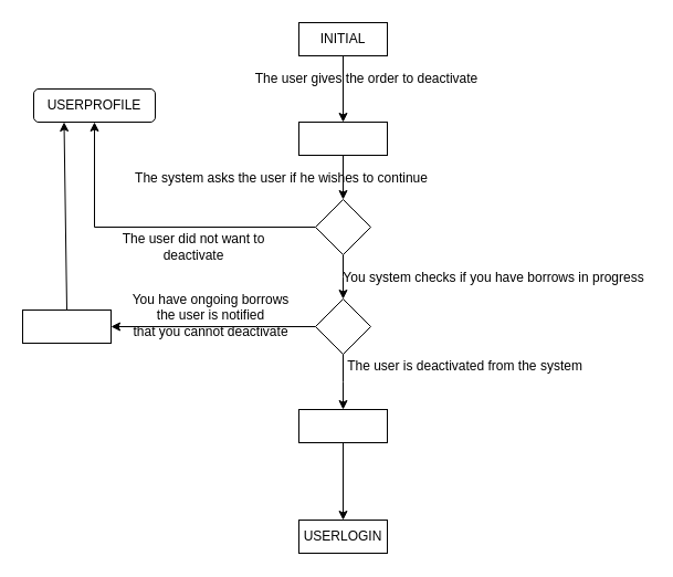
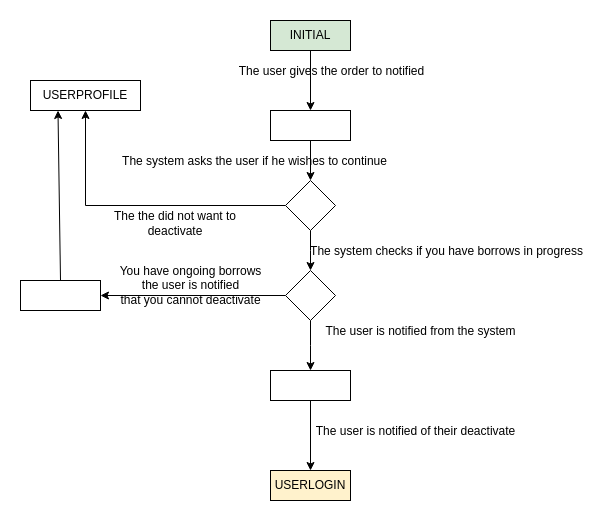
- <mxCell id="2" value="INITIAL" style="rounded=0;whiteSpace=wrap;html=1;" parent="1" vertex="1"><mxGeometry x="270" y="20" width="80" height="30" as="geometry" /></mxCell>
+ <mxCell id="2" value="INITIAL" style="rounded=0;whiteSpace=wrap;html=1;fillColor=#d5e8d4;" parent="1" vertex="1"><mxGeometry x="270" y="20" width="80" height="30" as="geometry" /></mxCell>
- <mxCell id="4" value="The user gives the order to deactivate" style="text;html=1;align=center;verticalAlign=middle;resizable=0;points=[];autosize=1;" parent="1" vertex="1"><mxGeometry x="225" y="62" width="212" height="17" as="geometry" /></mxCell>
+ <mxCell id="4" value="The user gives the order to notified" style="text;html=1;align=center;verticalAlign=middle;resizable=0;points=[];autosize=1;" parent="1" vertex="1"><mxGeometry x="225" y="62" width="212" height="17" as="geometry" /></mxCell>
- <mxCell id="11" value="USERPROFILE" style="whiteSpace=wrap;html=1;rounded=1;" parent="1" vertex="1"><mxGeometry x="30" y="80" width="110" height="30" as="geometry" /></mxCell>
+ <mxCell id="11" value="USERPROFILE" style="rounded=0;whiteSpace=wrap;html=1;" parent="1" vertex="1"><mxGeometry x="30" y="80" width="110" height="30" as="geometry" /></mxCell>
- <mxCell id="12" value="The user did not want to deactivate" style="text;html=1;strokeColor=none;fillColor=none;align=center;verticalAlign=middle;whiteSpace=wrap;rounded=0;" parent="1" vertex="1"><mxGeometry x="100" y="213" width="150" height="20" as="geometry" /></mxCell>
+ <mxCell id="12" value="The the did not want to deactivate" style="text;html=1;strokeColor=none;fillColor=none;align=center;verticalAlign=middle;whiteSpace=wrap;rounded=0;" parent="1" vertex="1"><mxGeometry x="100" y="213" width="150" height="20" as="geometry" /></mxCell>
- <mxCell id="16" value="You system checks if you have borrows in progress" style="text;html=1;align=center;verticalAlign=middle;resizable=0;points=[];autosize=1;" parent="1" vertex="1"><mxGeometry x="304" y="242" width="283" height="17" as="geometry" /></mxCell>
+ <mxCell id="16" value="The system checks if you have borrows in progress" style="text;html=1;align=center;verticalAlign=middle;resizable=0;points=[];autosize=1;" parent="1" vertex="1"><mxGeometry x="304" y="242" width="283" height="17" as="geometry" /></mxCell>
- <mxCell id="18" value="The user is deactivated from the system" style="text;html=1;align=center;verticalAlign=middle;resizable=0;points=[];autosize=1;" parent="1" vertex="1"><mxGeometry x="309" y="322" width="222" height="17" as="geometry" /></mxCell>
+ <mxCell id="18" value="The user is notified from the system" style="text;html=1;align=center;verticalAlign=middle;resizable=0;points=[];autosize=1;" parent="1" vertex="1"><mxGeometry x="309" y="322" width="222" height="17" as="geometry" /></mxCell>
+ <mxCell id="21" value="The user is notified of their deactivate" style="text;html=1;align=center;verticalAlign=middle;resizable=0;points=[];autosize=1;" parent="1" vertex="1"><mxGeometry x="310" y="422" width="209" height="17" as="geometry" /></mxCell>
- <mxCell id="22" value="USERLOGIN" style="rounded=0;whiteSpace=wrap;html=1;" parent="1" vertex="1"><mxGeometry x="270" y="470" width="80" height="30" as="geometry" /></mxCell>
+ <mxCell id="22" value="USERLOGIN" style="rounded=0;whiteSpace=wrap;html=1;fillColor=#fff2cc;" parent="1" vertex="1"><mxGeometry x="270" y="470" width="80" height="30" as="geometry" /></mxCell>
